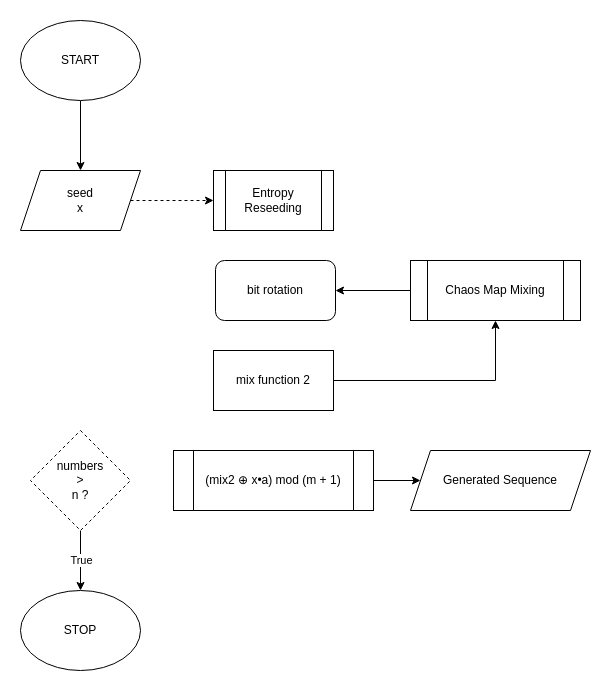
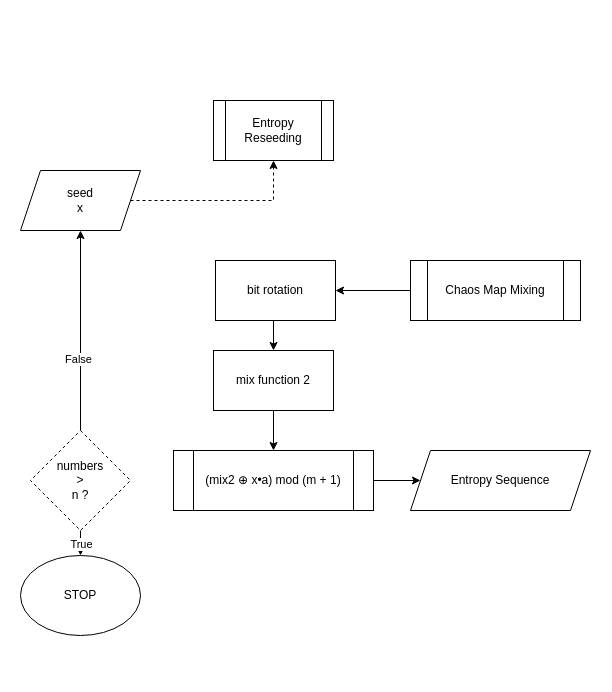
- <mxCell id="9" value="START" style="ellipse;whiteSpace=wrap;html=1;" vertex="1" parent="1"><mxGeometry x="20" y="20" width="120" height="80" as="geometry" /></mxCell>
- <mxCell id="8" value="" style="edgeStyle=orthogonalEdgeStyle;rounded=0;orthogonalLoop=1;jettySize=auto;html=1;" edge="1" parent="1" source="9" target="5"><mxGeometry relative="1" as="geometry" /></mxCell>
- <mxCell id="15" value="Entropy Reseeding" style="shape=process;whiteSpace=wrap;html=1;backgroundOutline=1;" vertex="1" parent="1"><mxGeometry x="213" y="170" width="120" height="60" as="geometry" /></mxCell>
+ <mxCell id="15" value="Entropy Reseeding" style="shape=process;whiteSpace=wrap;html=1;backgroundOutline=1;" vertex="1" parent="1"><mxGeometry x="213" y="100" width="120" height="60" as="geometry" /></mxCell>
- <mxCell id="12" value="bit rotation" style="whiteSpace=wrap;html=1;rounded=1;" vertex="1" parent="1"><mxGeometry x="215" y="260" width="120" height="60" as="geometry" /></mxCell>
+ <mxCell id="12" value="bit rotation" style="rounded=0;whiteSpace=wrap;html=1;" vertex="1" parent="1"><mxGeometry x="215" y="260" width="120" height="60" as="geometry" /></mxCell>
+ <mxCell id="11" style="edgeStyle=orthogonalEdgeStyle;rounded=0;orthogonalLoop=1;jettySize=auto;html=1;entryX=0.5;entryY=0;entryDx=0;entryDy=0;" edge="1" parent="1" source="12" target="3"><mxGeometry relative="1" as="geometry"><Array as="points"><mxPoint x="273" y="290" /></Array></mxGeometry></mxCell>
+ <mxCell id="16" style="edgeStyle=orthogonalEdgeStyle;rounded=0;orthogonalLoop=1;jettySize=auto;html=1;entryX=0.5;entryY=1;entryDx=0;entryDy=0;" edge="1" parent="1" source="20" target="5"><mxGeometry relative="1" as="geometry" /></mxCell>
+ <mxCell id="17" value="False" style="edgeLabel;html=1;align=center;verticalAlign=middle;resizable=0;points=[];" vertex="1" connectable="0" parent="16"><mxGeometry x="-0.282" y="3" relative="1" as="geometry"><mxPoint as="offset" /></mxGeometry></mxCell>
- <mxCell id="2" style="edgeStyle=orthogonalEdgeStyle;rounded=0;orthogonalLoop=1;jettySize=auto;html=1;" edge="1" parent="1" source="3" target="14"><mxGeometry relative="1" as="geometry" /></mxCell>
+ <mxCell id="2" style="edgeStyle=orthogonalEdgeStyle;rounded=0;orthogonalLoop=1;jettySize=auto;html=1;" edge="1" parent="1" source="3" target="7"><mxGeometry relative="1" as="geometry" /></mxCell>
- <mxCell id="10" value="Generated Sequence" style="shape=parallelogram;perimeter=parallelogramPerimeter;whiteSpace=wrap;html=1;fixedSize=1;" vertex="1" parent="1"><mxGeometry x="410" y="450" width="180" height="60" as="geometry" /></mxCell>
+ <mxCell id="10" value="Entropy Sequence" style="shape=parallelogram;perimeter=parallelogramPerimeter;whiteSpace=wrap;html=1;fixedSize=1;" vertex="1" parent="1"><mxGeometry x="410" y="450" width="180" height="60" as="geometry" /></mxCell>
- <mxCell id="21" value="STOP" style="ellipse;whiteSpace=wrap;html=1;" vertex="1" parent="1"><mxGeometry x="20" y="590" width="120" height="80" as="geometry" /></mxCell>
+ <mxCell id="21" value="STOP" style="ellipse;whiteSpace=wrap;html=1;" vertex="1" parent="1"><mxGeometry x="20" y="555" width="120" height="80" as="geometry" /></mxCell>
